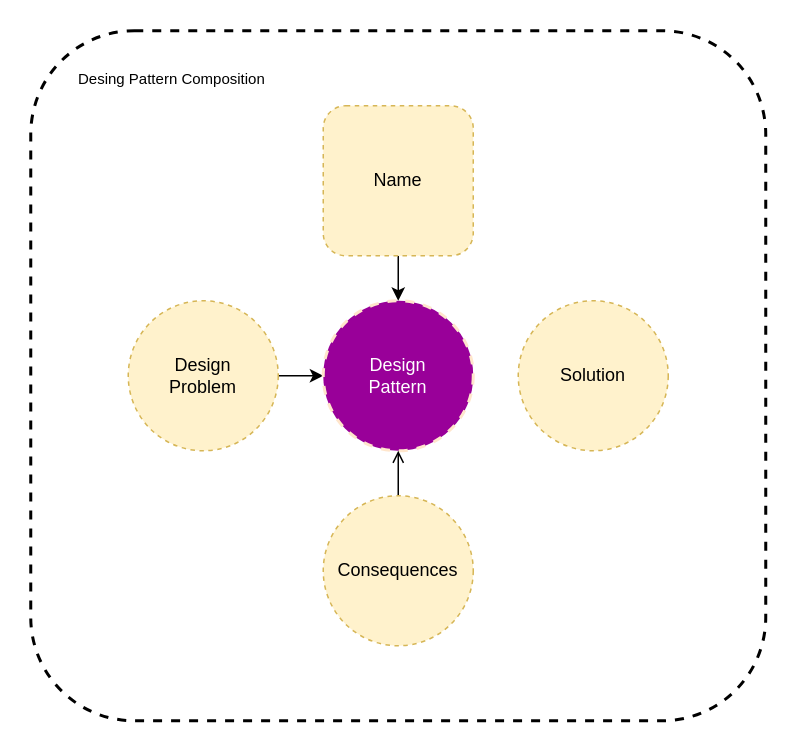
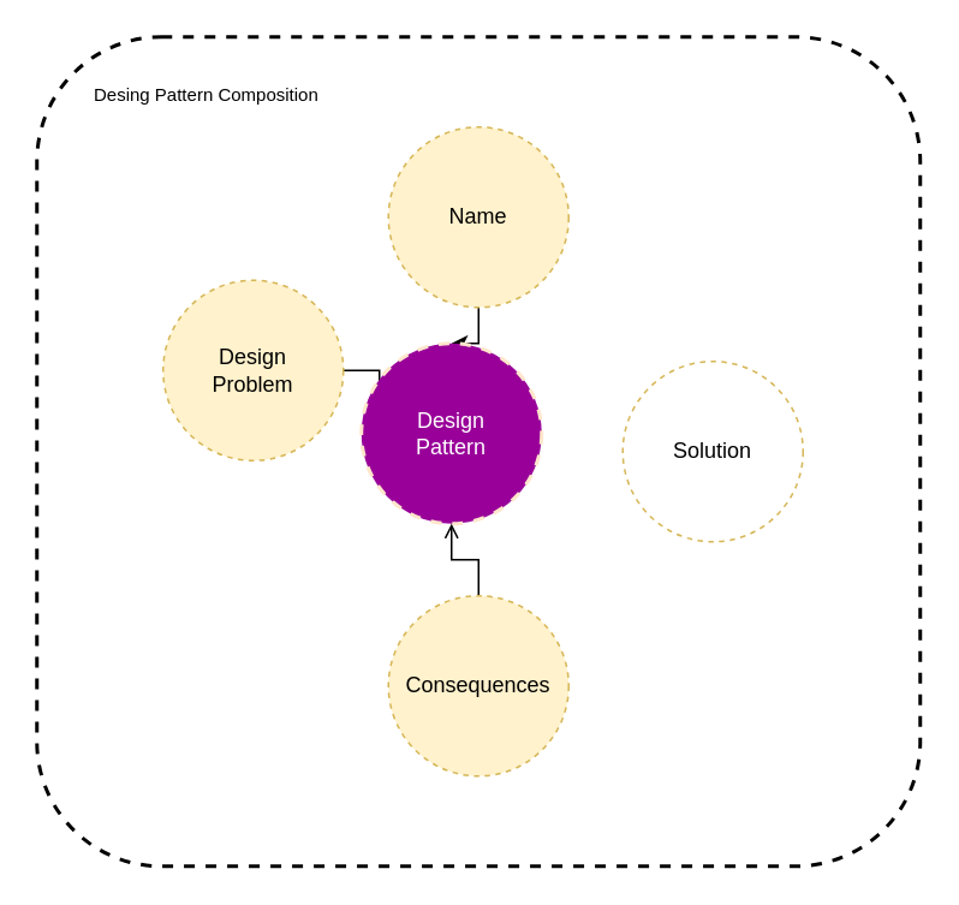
- <mxCell id="4" value="Name" style="whiteSpace=wrap;html=1;aspect=fixed;fillColor=#fff2cc;strokeColor=#d6b656;dashed=1;rounded=1;" parent="1" vertex="1"><mxGeometry x="215" y="70" width="100" height="100" as="geometry" /></mxCell>
+ <mxCell id="4" value="Name" style="ellipse;whiteSpace=wrap;html=1;aspect=fixed;fillColor=#fff2cc;strokeColor=#d6b656;dashed=1;" parent="1" vertex="1"><mxGeometry x="215" y="70" width="100" height="100" as="geometry" /></mxCell>
- <mxCell id="6" value="&lt;div&gt;Design&lt;/div&gt;&lt;div&gt;Problem&lt;/div&gt;" style="ellipse;whiteSpace=wrap;html=1;aspect=fixed;fillColor=#fff2cc;strokeColor=#d6b656;dashed=1;" parent="1" vertex="1"><mxGeometry x="85" y="200" width="100" height="100" as="geometry" /></mxCell>
+ <mxCell id="6" value="&lt;div&gt;Design&lt;/div&gt;&lt;div&gt;Problem&lt;/div&gt;" style="ellipse;whiteSpace=wrap;html=1;aspect=fixed;fillColor=#fff2cc;strokeColor=#d6b656;dashed=1;" parent="1" vertex="1"><mxGeometry x="90" y="155" width="100" height="100" as="geometry" /></mxCell>
- <mxCell id="7" value="&lt;div&gt;Design&lt;/div&gt;&lt;div&gt;Pattern&lt;/div&gt;" style="ellipse;whiteSpace=wrap;html=1;aspect=fixed;dashed=1;strokeColor=#FFE6CC;strokeWidth=2;fillColor=#990099;fontColor=#FFFFFF;" parent="1" vertex="1"><mxGeometry x="215" y="200" width="100" height="100" as="geometry" /></mxCell>
+ <mxCell id="7" value="&lt;div&gt;Design&lt;/div&gt;&lt;div&gt;Pattern&lt;/div&gt;" style="ellipse;whiteSpace=wrap;html=1;aspect=fixed;dashed=1;strokeColor=#FFE6CC;strokeWidth=2;fillColor=#990099;fontColor=#FFFFFF;" parent="1" vertex="1"><mxGeometry x="200" y="190" width="100" height="100" as="geometry" /></mxCell>
- <mxCell id="8" value="Solution" style="ellipse;whiteSpace=wrap;html=1;aspect=fixed;fillColor=#fff2cc;strokeColor=#d6b656;dashed=1;" parent="1" vertex="1"><mxGeometry x="345" y="200" width="100" height="100" as="geometry" /></mxCell>
+ <mxCell id="8" value="Solution" style="ellipse;whiteSpace=wrap;html=1;aspect=fixed;fillColor=#ffffff;strokeColor=#d6b656;dashed=1;" parent="1" vertex="1"><mxGeometry x="345" y="200" width="100" height="100" as="geometry" /></mxCell>
